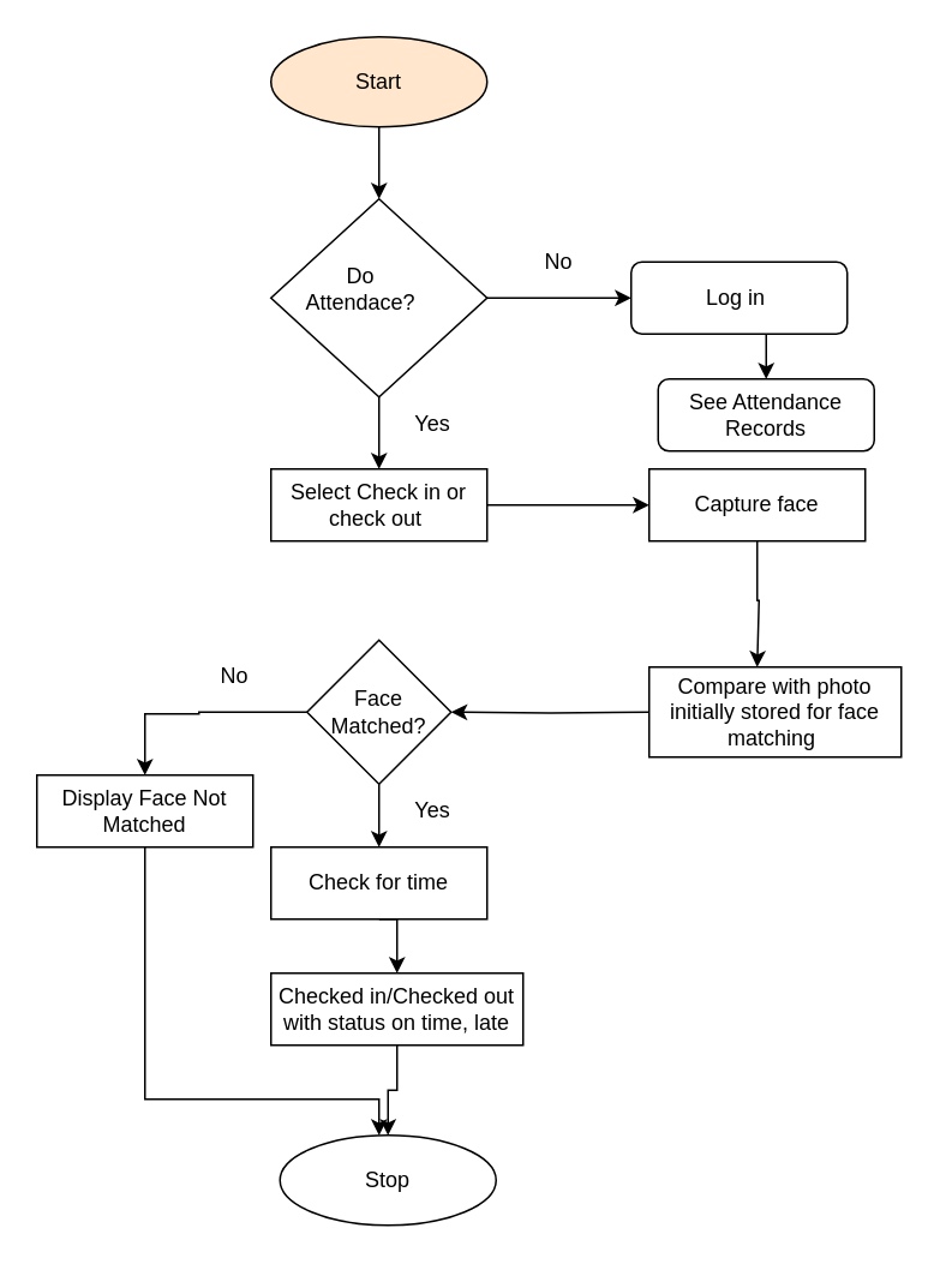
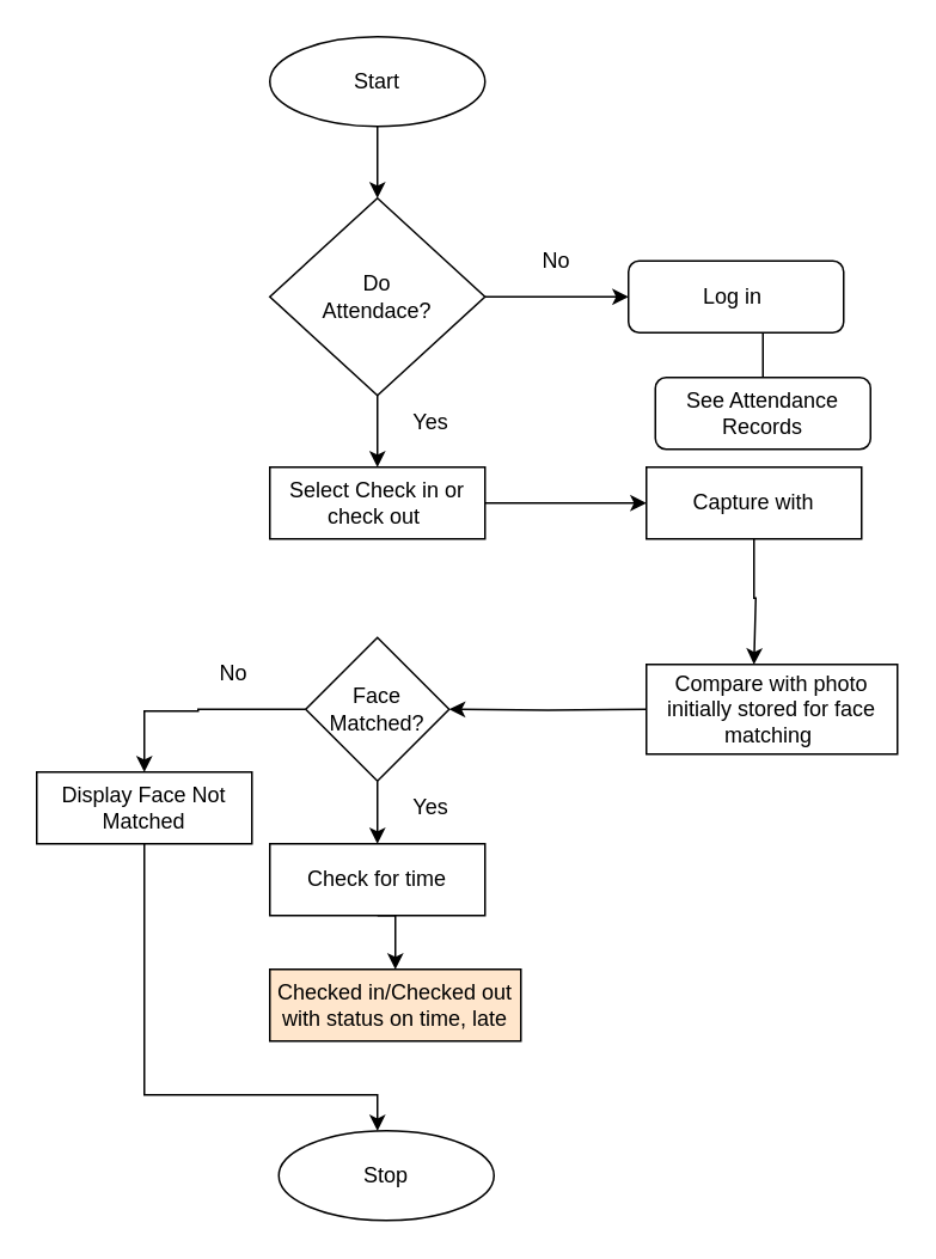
- <mxCell id="29" value="Start" style="ellipse;whiteSpace=wrap;html=1;fillColor=#ffe6cc;" parent="1" vertex="1"><mxGeometry x="150" y="20" width="120" height="50" as="geometry" /></mxCell>
+ <mxCell id="29" value="Start" style="ellipse;whiteSpace=wrap;html=1;" parent="1" vertex="1"><mxGeometry x="150" y="20" width="120" height="50" as="geometry" /></mxCell>
- <mxCell id="6" value="Do Attendace?" style="text;html=1;align=center;verticalAlign=middle;whiteSpace=wrap;rounded=0;" parent="1" vertex="1"><mxGeometry x="170" y="145" width="60" height="30" as="geometry" /></mxCell>
+ <mxCell id="6" value="Do Attendace?" style="text;html=1;align=center;verticalAlign=middle;whiteSpace=wrap;rounded=0;" parent="1" vertex="1"><mxGeometry x="180" y="150" width="60" height="30" as="geometry" /></mxCell>
- <mxCell id="33" style="edgeStyle=orthogonalEdgeStyle;rounded=0;orthogonalLoop=1;jettySize=auto;html=1;exitX=0.5;exitY=1;exitDx=0;exitDy=0;entryX=0.5;entryY=0;entryDx=0;entryDy=0;" edge="1" parent="1" source="34" target="2"><mxGeometry relative="1" as="geometry" /></mxCell>
+ <mxCell id="33" style="edgeStyle=orthogonalEdgeStyle;rounded=0;orthogonalLoop=1;jettySize=auto;html=1;exitX=0.5;exitY=1;exitDx=0;exitDy=0;entryX=0.5;entryY=0;entryDx=0;entryDy=0;endArrow=none;" edge="1" parent="1" source="34" target="2"><mxGeometry relative="1" as="geometry" /></mxCell>
- <mxCell id="16" value="Capture face" style="text;html=1;align=center;verticalAlign=middle;whiteSpace=wrap;rounded=0;" parent="1" vertex="1"><mxGeometry x="370" y="265" width="100" height="30" as="geometry" /></mxCell>
+ <mxCell id="16" value="Capture with" style="text;html=1;align=center;verticalAlign=middle;whiteSpace=wrap;rounded=0;" parent="1" vertex="1"><mxGeometry x="370" y="265" width="100" height="30" as="geometry" /></mxCell>
- <mxCell id="30" value="Checked in/Checked out with status on time, late" style="rounded=0;whiteSpace=wrap;html=1;" parent="1" vertex="1"><mxGeometry x="150" y="540" width="140" height="40" as="geometry" /></mxCell>
+ <mxCell id="30" value="Checked in/Checked out with status on time, late" style="rounded=0;whiteSpace=wrap;html=1;fillColor=#ffe6cc;" parent="1" vertex="1"><mxGeometry x="150" y="540" width="140" height="40" as="geometry" /></mxCell>
- <mxCell id="31" value="" style="edgeStyle=orthogonalEdgeStyle;rounded=0;orthogonalLoop=1;jettySize=auto;html=1;exitX=0.5;exitY=1;exitDx=0;exitDy=0;" parent="1" source="30" target="32" edge="1"><mxGeometry relative="1" as="geometry"><mxPoint x="209.857" y="690" as="targetPoint" /><mxPoint x="210" y="580" as="sourcePoint" /></mxGeometry></mxCell>
